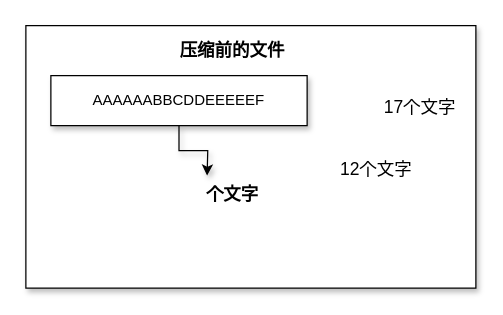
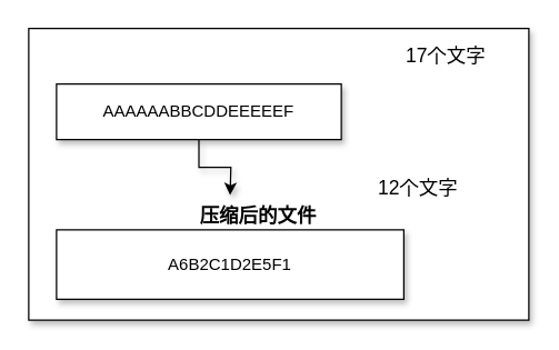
- <mxCell id="3" value="压缩前的文件" style="text;html=1;align=center;verticalAlign=middle;resizable=0;points=[];autosize=1;fontStyle=1;fontSize=14;shadow=1;" vertex="1" parent="1"><mxGeometry x="135" y="30" width="100" height="20" as="geometry" /></mxCell>
- <mxCell id="6" value="17个文字" style="text;html=1;align=center;verticalAlign=middle;resizable=0;points=[];autosize=1;fontSize=14;shadow=1;" vertex="1" parent="1"><mxGeometry x="300" y="75" width="70" height="20" as="geometry" /></mxCell>
+ <mxCell id="6" value="17个文字" style="text;html=1;align=center;verticalAlign=middle;resizable=0;points=[];autosize=1;fontSize=14;shadow=1;" vertex="1" parent="1"><mxGeometry x="285" y="30" width="70" height="20" as="geometry" /></mxCell>
- <mxCell id="9" value="个文字" style="text;html=1;align=center;verticalAlign=middle;resizable=0;points=[];autosize=1;fontStyle=1;fontSize=14;shadow=1;" vertex="1" parent="1"><mxGeometry x="135" y="145" width="100" height="20" as="geometry" /></mxCell>
+ <mxCell id="9" value="压缩后的文件" style="text;html=1;align=center;verticalAlign=middle;resizable=0;points=[];autosize=1;fontStyle=1;fontSize=14;shadow=1;" vertex="1" parent="1"><mxGeometry x="135" y="145" width="100" height="20" as="geometry" /></mxCell>
+ <mxCell id="7" value="A6B2C1D2E5F1" style="rounded=0;whiteSpace=wrap;html=1;shadow=1;" vertex="1" parent="1"><mxGeometry x="40" y="165" width="250" height="50" as="geometry" /></mxCell>
